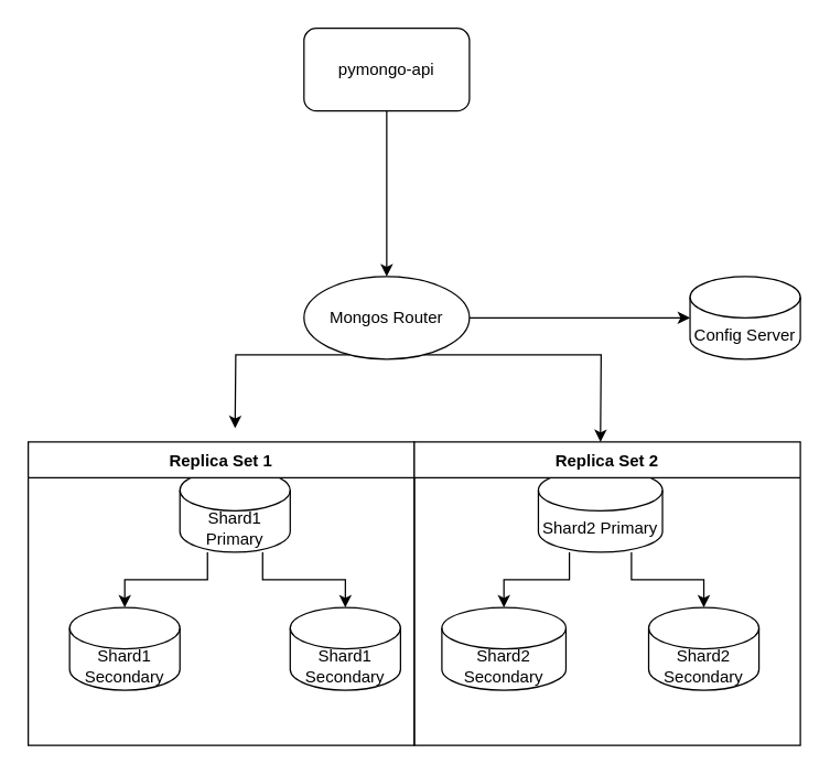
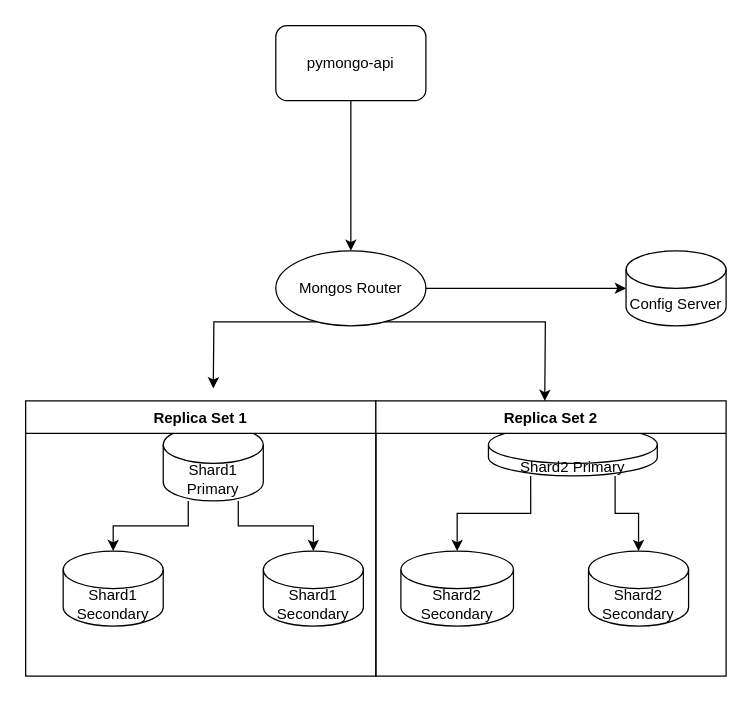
- <mxCell id="8" value="Shard2 Primary" style="shape=cylinder3;whiteSpace=wrap;html=1;boundedLbl=1;backgroundOutline=1;size=15;" parent="1" vertex="1"><mxGeometry x="390" y="340" width="90" height="60" as="geometry" /></mxCell>
+ <mxCell id="8" value="Shard2 Primary" style="shape=cylinder3;whiteSpace=wrap;html=1;boundedLbl=1;backgroundOutline=1;size=15;" parent="1" vertex="1"><mxGeometry x="390" y="340" width="135" height="40" as="geometry" /></mxCell>
